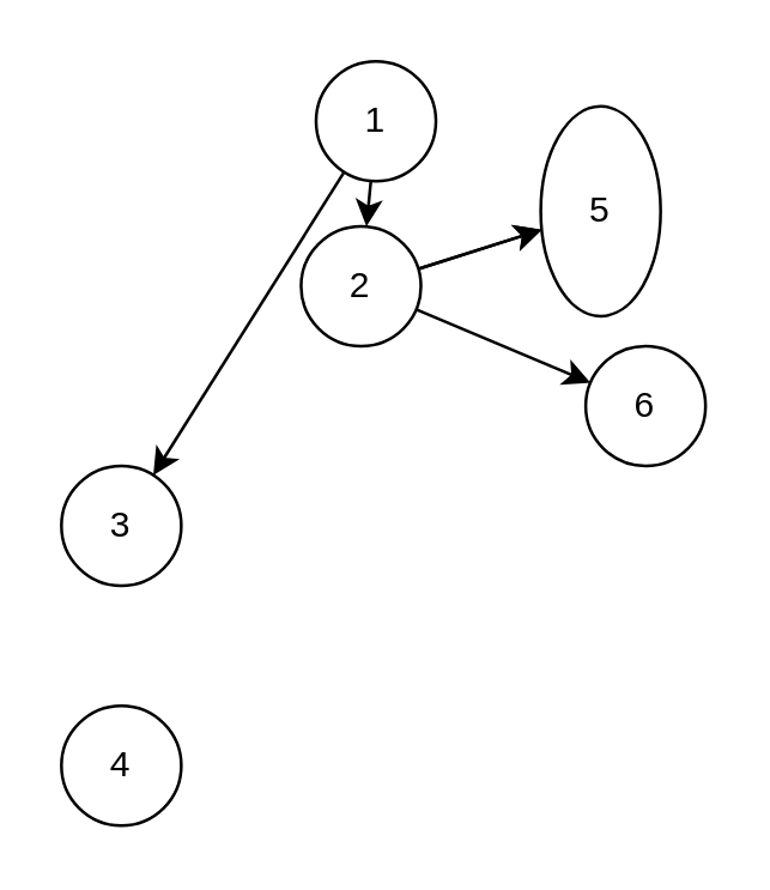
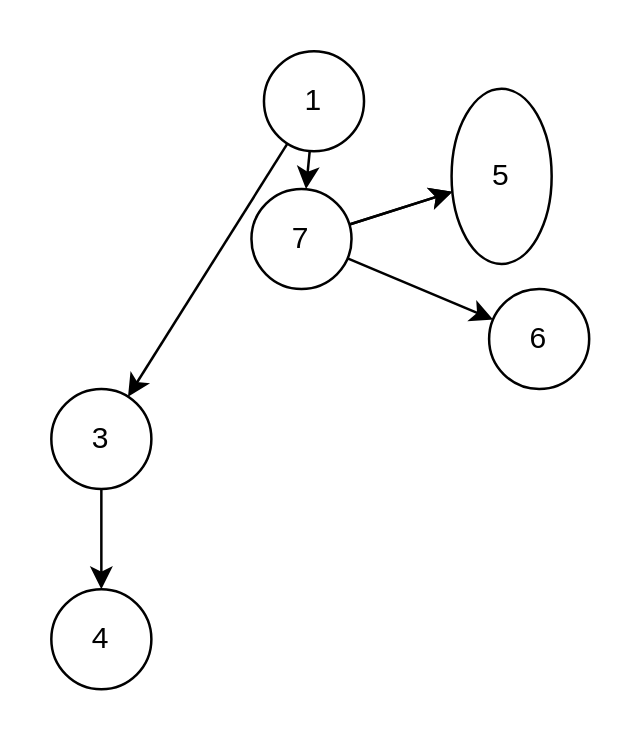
- <mxCell id="8" value="2" style="ellipse;whiteSpace=wrap;html=1;aspect=fixed;" vertex="1" parent="1"><mxGeometry y="75" width="40" height="40" as="geometry" x="100" /></mxCell>
+ <mxCell id="8" value="7" style="ellipse;whiteSpace=wrap;html=1;aspect=fixed;" vertex="1" parent="1"><mxGeometry y="75" width="40" height="40" as="geometry" x="100" /></mxCell>
+ <mxCell id="9" value="" style="edgeStyle=none;rounded=0;orthogonalLoop=1;jettySize=auto;html=1;" edge="1" parent="1" source="10" target="11"><mxGeometry relative="1" as="geometry" /></mxCell>
